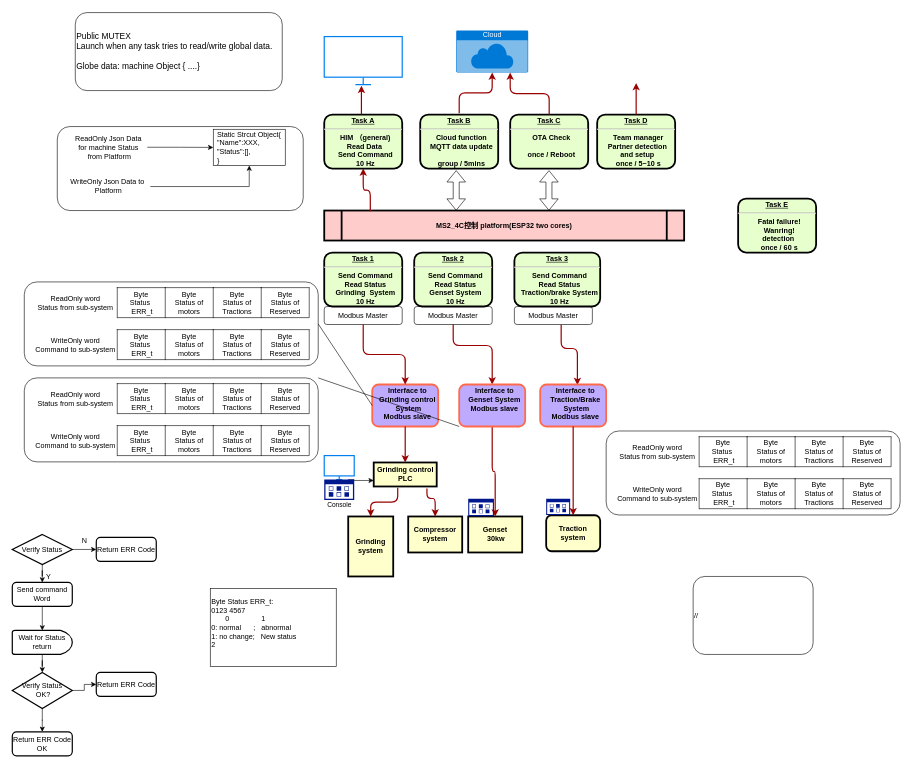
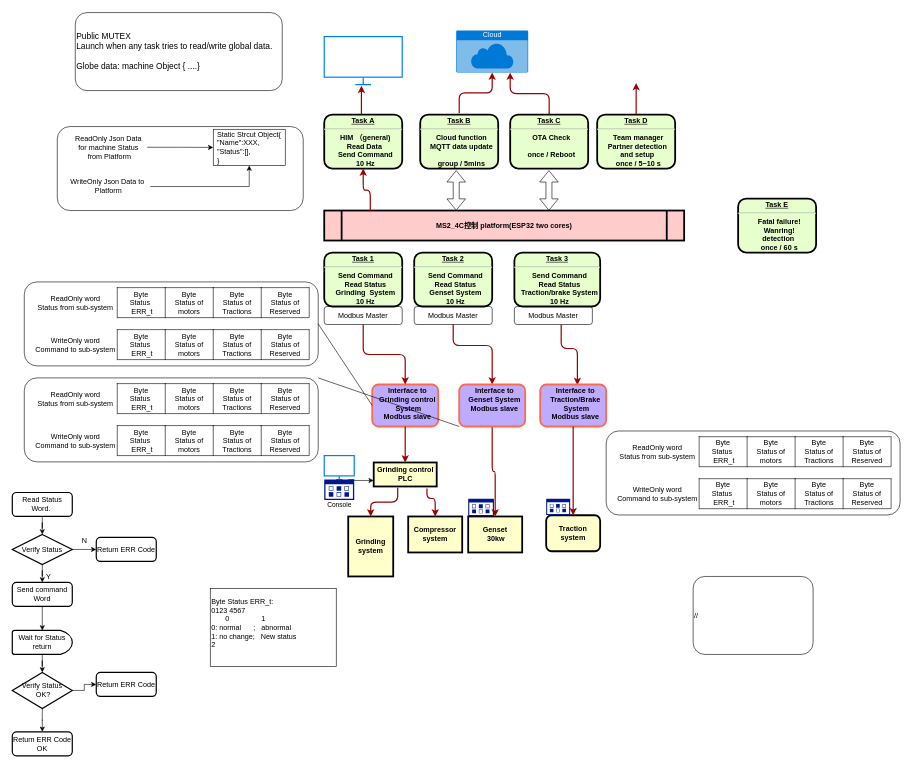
+ <mxCell id="105" value="&lt;span style=&quot;text-align: left&quot;&gt;Read Status Word.&amp;nbsp;&lt;/span&gt;" style="rounded=1;whiteSpace=wrap;html=1;absoluteArcSize=1;arcSize=14;strokeWidth=2;" vertex="1" parent="1"><mxGeometry x="20" y="820" width="100" height="40" as="geometry" /></mxCell>
+ <mxCell id="104" value="" style="edgeStyle=orthogonalEdgeStyle;rounded=0;orthogonalLoop=1;jettySize=auto;html=1;entryX=0.5;entryY=0;entryDx=0;entryDy=0;entryPerimeter=0;" edge="1" parent="1" source="105" target="108"><mxGeometry relative="1" as="geometry" /></mxCell>
